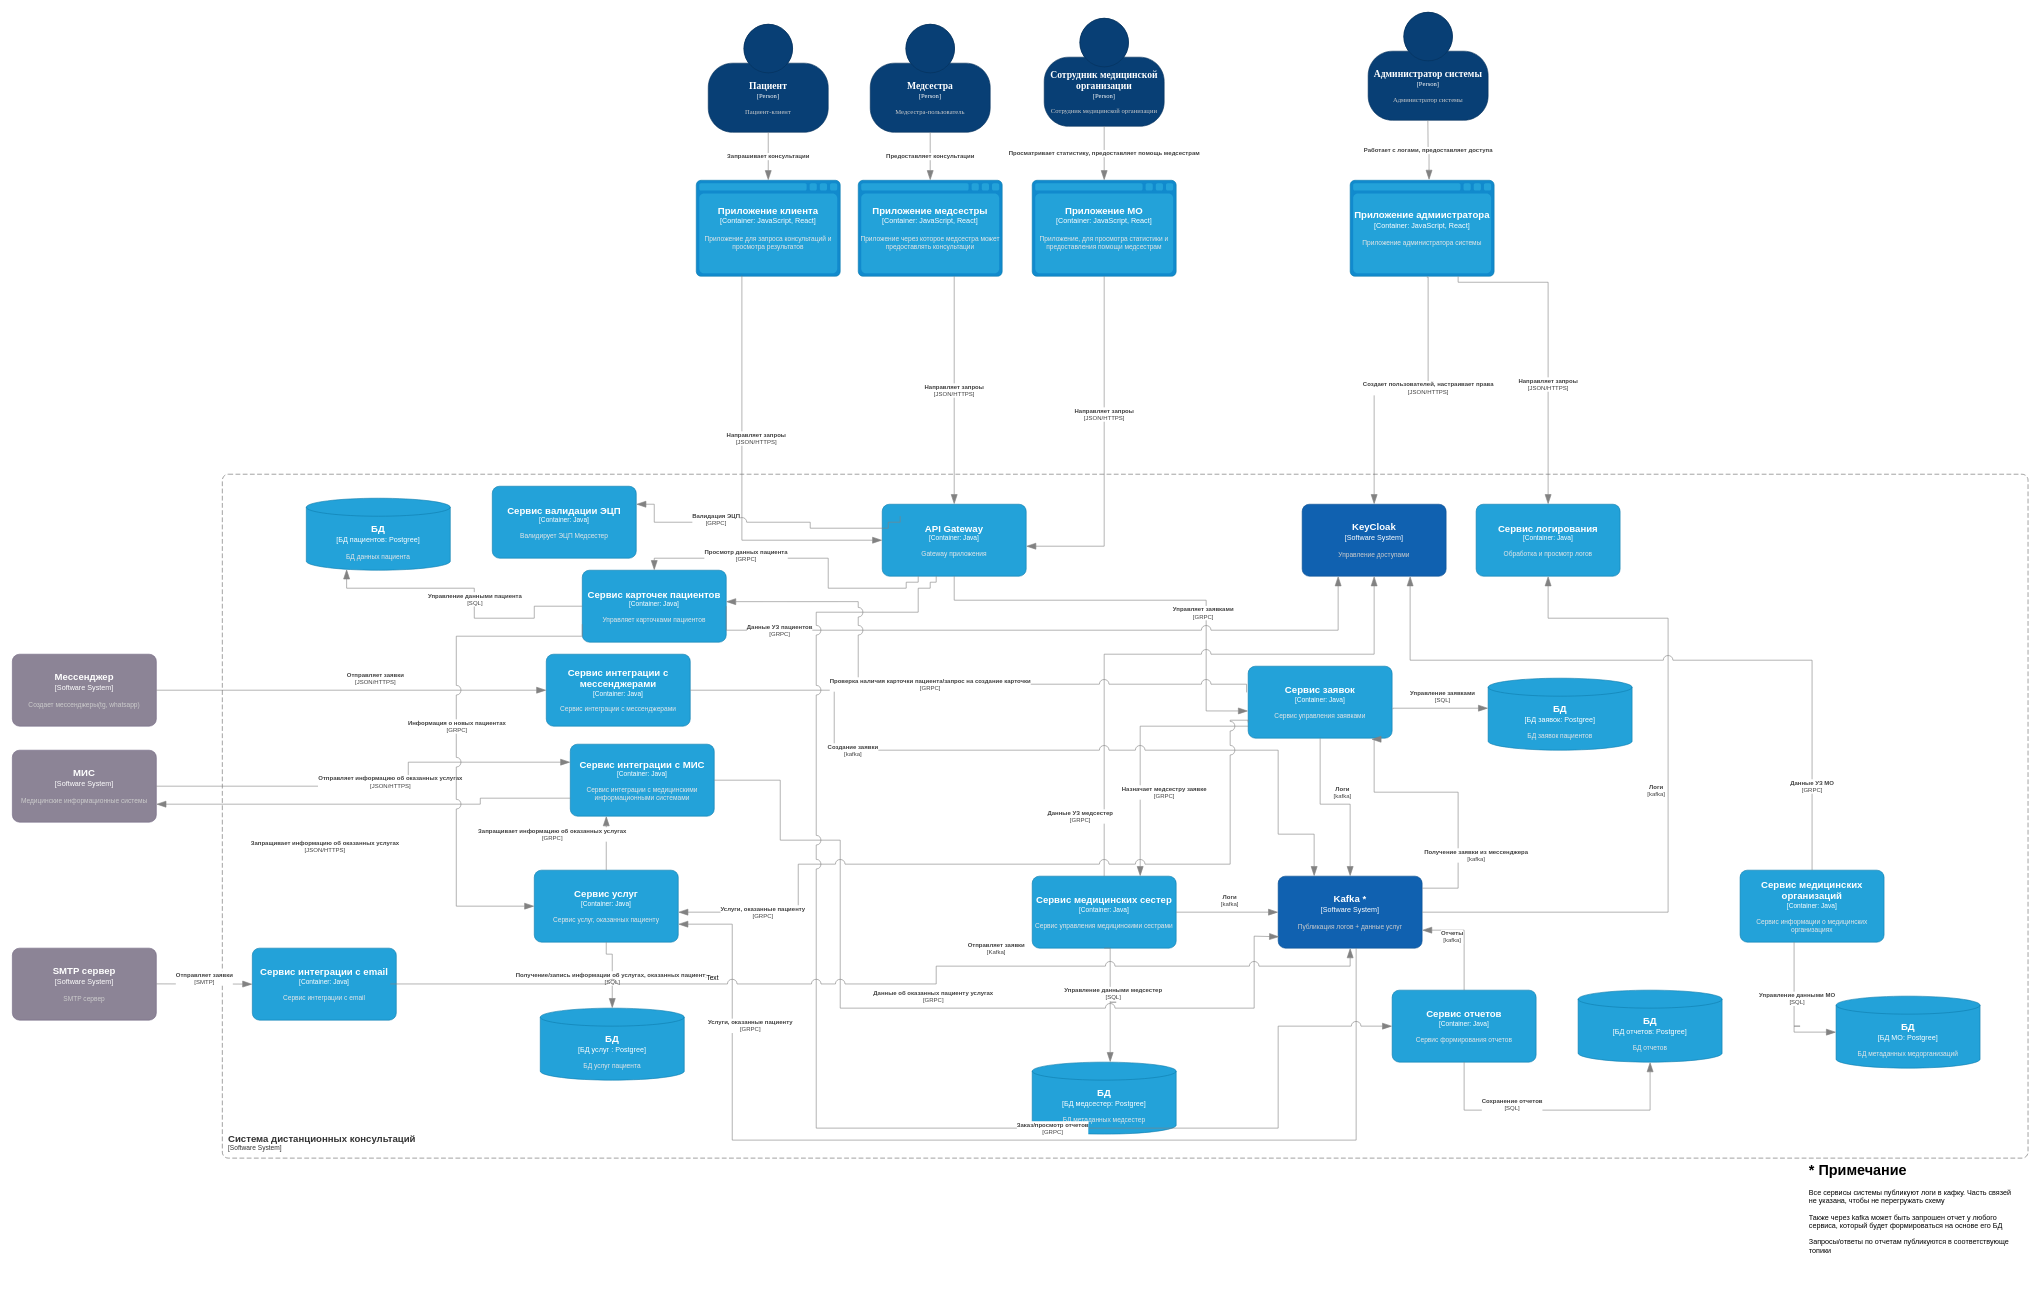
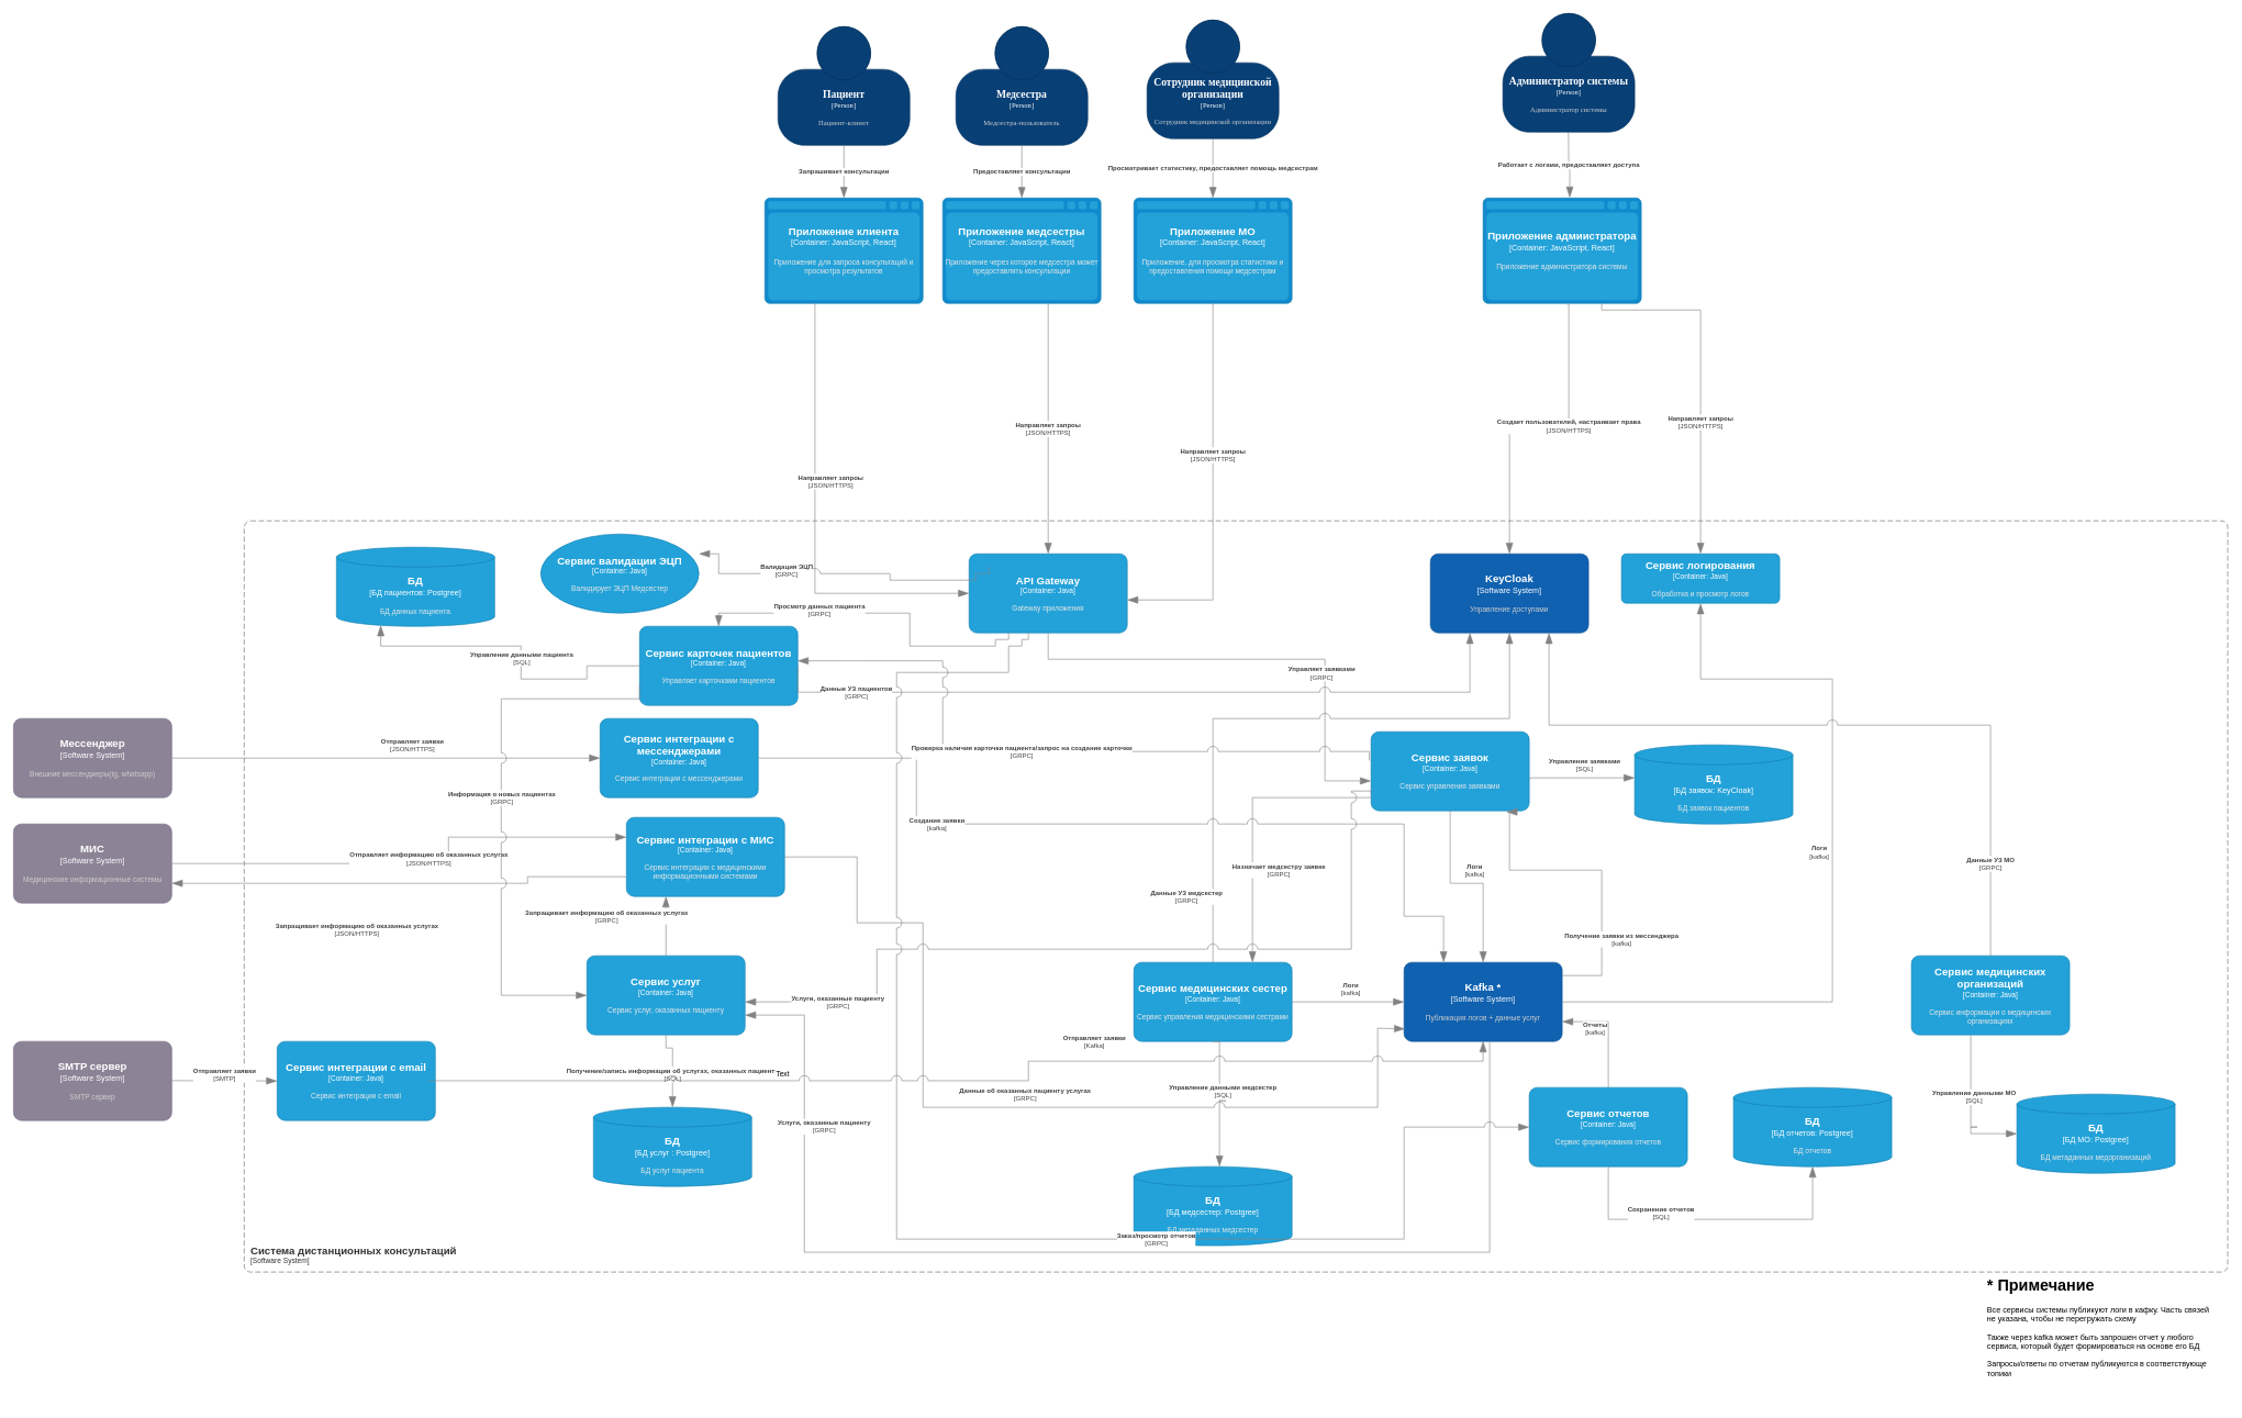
- <mxCell id="66" value="&lt;font style=&quot;font-size: 16px&quot;&gt;&lt;b&gt;Сервис валидации ЭЦП&lt;/b&gt;&lt;/font&gt;&lt;div&gt;[Container: Java]&lt;/div&gt;&lt;br&gt;&lt;div&gt;&lt;font style=&quot;font-size: 11px&quot;&gt;&lt;font color=&quot;#E6E6E6&quot;&gt;Валидирует ЭЦП Медсестер&lt;/font&gt;&lt;/div&gt;" style="rounded=1;whiteSpace=wrap;html=1;fontSize=11;labelBackgroundColor=none;fillColor=#23A2D9;fontColor=#ffffff;align=center;arcSize=10;strokeColor=#0E7DAD;metaEdit=1;resizable=0;points=[[0.25,0,0],[0.5,0,0],[0.75,0,0],[1,0.25,0],[1,0.5,0],[1,0.75,0],[0.75,1,0],[0.5,1,0],[0.25,1,0],[0,0.75,0],[0,0.5,0],[0,0.25,0]];" vertex="1" parent="1"><mxGeometry x="820" y="810" width="240" height="120" as="geometry" /></mxCell>
+ <mxCell id="66" value="&lt;font style=&quot;font-size: 16px&quot;&gt;&lt;b&gt;Сервис валидации ЭЦП&lt;/b&gt;&lt;/font&gt;&lt;div&gt;[Container: Java]&lt;/div&gt;&lt;br&gt;&lt;div&gt;&lt;font style=&quot;font-size: 11px&quot;&gt;&lt;font color=&quot;#E6E6E6&quot;&gt;Валидирует ЭЦП Медсестер&lt;/font&gt;&lt;/div&gt;" style="ellipse;whiteSpace=wrap;html=1;fontSize=11;labelBackgroundColor=none;fillColor=#23A2D9;fontColor=#ffffff;align=center;arcSize=10;strokeColor=#0E7DAD;metaEdit=1;resizable=0;points=[[0.25,0,0],[0.5,0,0],[0.75,0,0],[1,0.25,0],[1,0.5,0],[1,0.75,0],[0.75,1,0],[0.5,1,0],[0.25,1,0],[0,0.75,0],[0,0.5,0],[0,0.25,0]];" vertex="1" parent="1"><mxGeometry x="820" y="810" width="240" height="120" as="geometry" /></mxCell>
- <mxCell id="17" value="&lt;font style=&quot;font-size: 16px&quot;&gt;&lt;b&gt;Сервис логирования&lt;/b&gt;&lt;/font&gt;&lt;div&gt;[Container: Java]&lt;/div&gt;&lt;br&gt;&lt;div&gt;&lt;font style=&quot;font-size: 11px&quot;&gt;&lt;font color=&quot;#E6E6E6&quot;&gt;Обработка и просмотр логов&lt;/font&gt;&lt;/div&gt;" style="rounded=1;whiteSpace=wrap;html=1;fontSize=11;labelBackgroundColor=none;fillColor=#23A2D9;fontColor=#ffffff;align=center;arcSize=10;strokeColor=#0E7DAD;metaEdit=1;resizable=0;points=[[0.25,0,0],[0.5,0,0],[0.75,0,0],[1,0.25,0],[1,0.5,0],[1,0.75,0],[0.75,1,0],[0.5,1,0],[0.25,1,0],[0,0.75,0],[0,0.5,0],[0,0.25,0]];" parent="1" vertex="1"><mxGeometry x="2460" y="840" width="240" height="120" as="geometry" /></mxCell>
+ <mxCell id="17" value="&lt;font style=&quot;font-size: 16px&quot;&gt;&lt;b&gt;Сервис логирования&lt;/b&gt;&lt;/font&gt;&lt;div&gt;[Container: Java]&lt;/div&gt;&lt;br&gt;&lt;div&gt;&lt;font style=&quot;font-size: 11px&quot;&gt;&lt;font color=&quot;#E6E6E6&quot;&gt;Обработка и просмотр логов&lt;/font&gt;&lt;/div&gt;" style="rounded=1;whiteSpace=wrap;html=1;fontSize=11;labelBackgroundColor=none;fillColor=#23A2D9;fontColor=#ffffff;align=center;arcSize=10;strokeColor=#0E7DAD;metaEdit=1;resizable=0;points=[[0.25,0,0],[0.5,0,0],[0.75,0,0],[1,0.25,0],[1,0.5,0],[1,0.75,0],[0.75,1,0],[0.5,1,0],[0.25,1,0],[0,0.75,0],[0,0.5,0],[0,0.25,0]];" parent="1" vertex="1"><mxGeometry x="2460" y="840" width="240" height="75" as="geometry" /></mxCell>
- <mxCell id="38" value="&lt;font style=&quot;font-size: 16px&quot;&gt;&lt;b&gt;Мессенджер&lt;/b&gt;&lt;/font&gt;&lt;div&gt;[Software System]&lt;/div&gt;&lt;br&gt;&lt;div&gt;&lt;font style=&quot;font-size: 11px&quot;&gt;&lt;font color=&quot;#cccccc&quot;&gt;Создает мессенджеры(tg, whatsapp)&lt;/font&gt;&lt;/div&gt;" style="rounded=1;whiteSpace=wrap;html=1;labelBackgroundColor=none;fillColor=#8C8496;fontColor=#ffffff;align=center;arcSize=10;strokeColor=#736782;metaEdit=1;resizable=0;points=[[0.25,0,0],[0.5,0,0],[0.75,0,0],[1,0.25,0],[1,0.5,0],[1,0.75,0],[0.75,1,0],[0.5,1,0],[0.25,1,0],[0,0.75,0],[0,0.5,0],[0,0.25,0]];" parent="1" vertex="1"><mxGeometry x="20" y="1090" width="240" height="120" as="geometry" /></mxCell>
+ <mxCell id="38" value="&lt;font style=&quot;font-size: 16px&quot;&gt;&lt;b&gt;Мессенджер&lt;/b&gt;&lt;/font&gt;&lt;div&gt;[Software System]&lt;/div&gt;&lt;br&gt;&lt;div&gt;&lt;font style=&quot;font-size: 11px&quot;&gt;&lt;font color=&quot;#cccccc&quot;&gt;Внешние мессенджеры(tg, whatsapp)&lt;/font&gt;&lt;/div&gt;" style="rounded=1;whiteSpace=wrap;html=1;labelBackgroundColor=none;fillColor=#8C8496;fontColor=#ffffff;align=center;arcSize=10;strokeColor=#736782;metaEdit=1;resizable=0;points=[[0.25,0,0],[0.5,0,0],[0.75,0,0],[1,0.25,0],[1,0.5,0],[1,0.75,0],[0.75,1,0],[0.5,1,0],[0.25,1,0],[0,0.75,0],[0,0.5,0],[0,0.25,0]];" parent="1" vertex="1"><mxGeometry x="20" y="1090" width="240" height="120" as="geometry" /></mxCell>
- <mxCell id="27" value="&lt;font style=&quot;font-size: 16px&quot;&gt;&lt;b&gt;БД&lt;/b&gt;&lt;/font&gt;&lt;div&gt;[БД заявок:&amp;nbsp;Postgree]&lt;/div&gt;&lt;br&gt;&lt;div&gt;&lt;font style=&quot;font-size: 11px&quot;&gt;&lt;font color=&quot;#E6E6E6&quot;&gt;БД заявок пациентов&lt;/font&gt;&lt;/div&gt;" style="shape=cylinder3;size=15;whiteSpace=wrap;html=1;boundedLbl=1;rounded=0;labelBackgroundColor=none;fillColor=#23A2D9;fontSize=12;fontColor=#ffffff;align=center;strokeColor=#0E7DAD;metaEdit=1;points=[[0.5,0,0],[1,0.25,0],[1,0.5,0],[1,0.75,0],[0.5,1,0],[0,0.75,0],[0,0.5,0],[0,0.25,0]];resizable=0;" parent="1" vertex="1"><mxGeometry x="2480" y="1130" width="240" height="120" as="geometry" /></mxCell>
+ <mxCell id="27" value="&lt;font style=&quot;font-size: 16px&quot;&gt;&lt;b&gt;БД&lt;/b&gt;&lt;/font&gt;&lt;div&gt;[БД заявок:&amp;nbsp;KeyCloak]&lt;/div&gt;&lt;br&gt;&lt;div&gt;&lt;font style=&quot;font-size: 11px&quot;&gt;&lt;font color=&quot;#E6E6E6&quot;&gt;БД заявок пациентов&lt;/font&gt;&lt;/div&gt;" style="shape=cylinder3;size=15;whiteSpace=wrap;html=1;boundedLbl=1;rounded=0;labelBackgroundColor=none;fillColor=#23A2D9;fontSize=12;fontColor=#ffffff;align=center;strokeColor=#0E7DAD;metaEdit=1;points=[[0.5,0,0],[1,0.25,0],[1,0.5,0],[1,0.75,0],[0.5,1,0],[0,0.75,0],[0,0.5,0],[0,0.25,0]];resizable=0;" parent="1" vertex="1"><mxGeometry x="2480" y="1130" width="240" height="120" as="geometry" /></mxCell>
